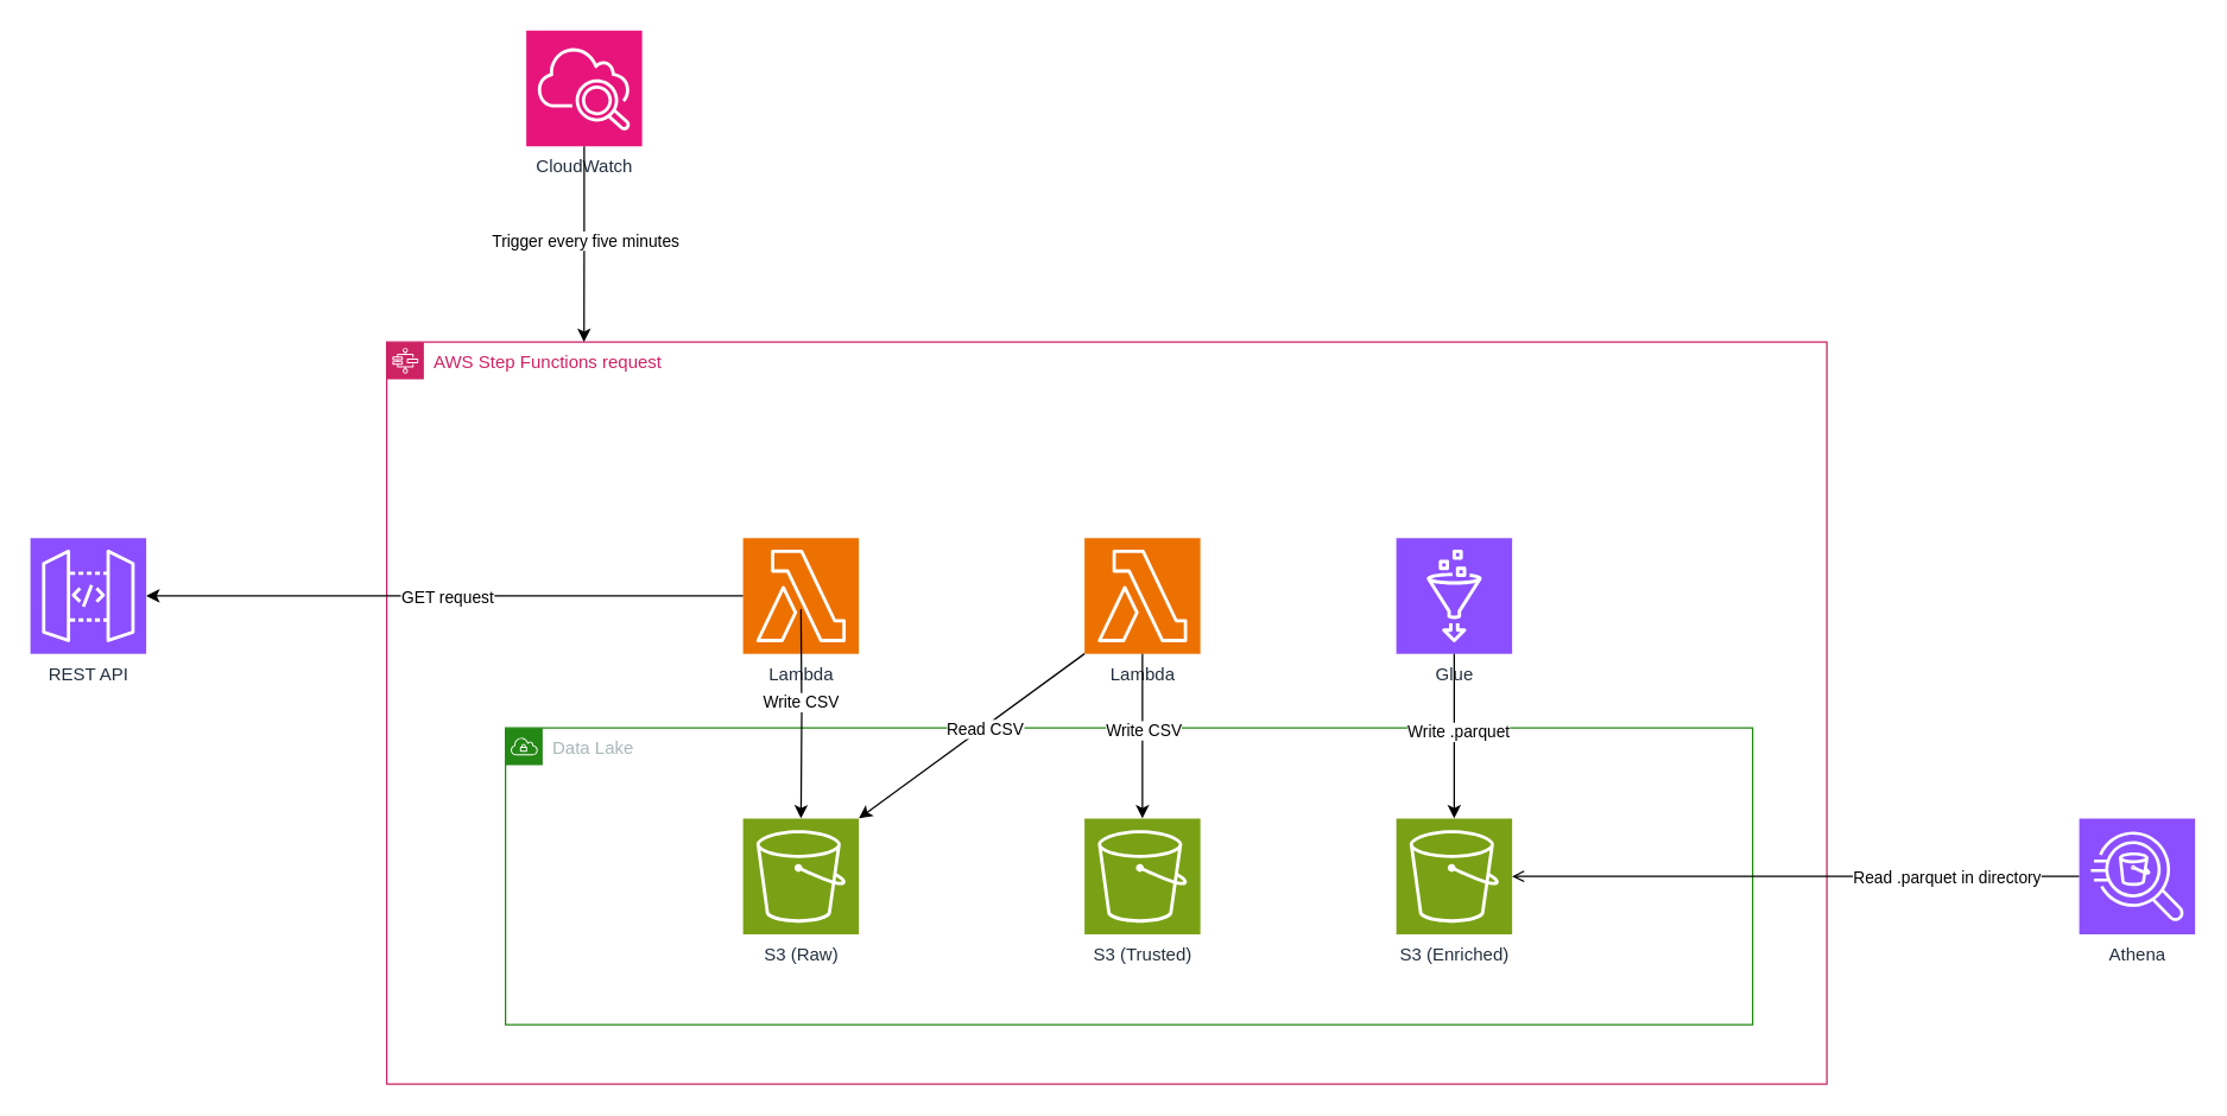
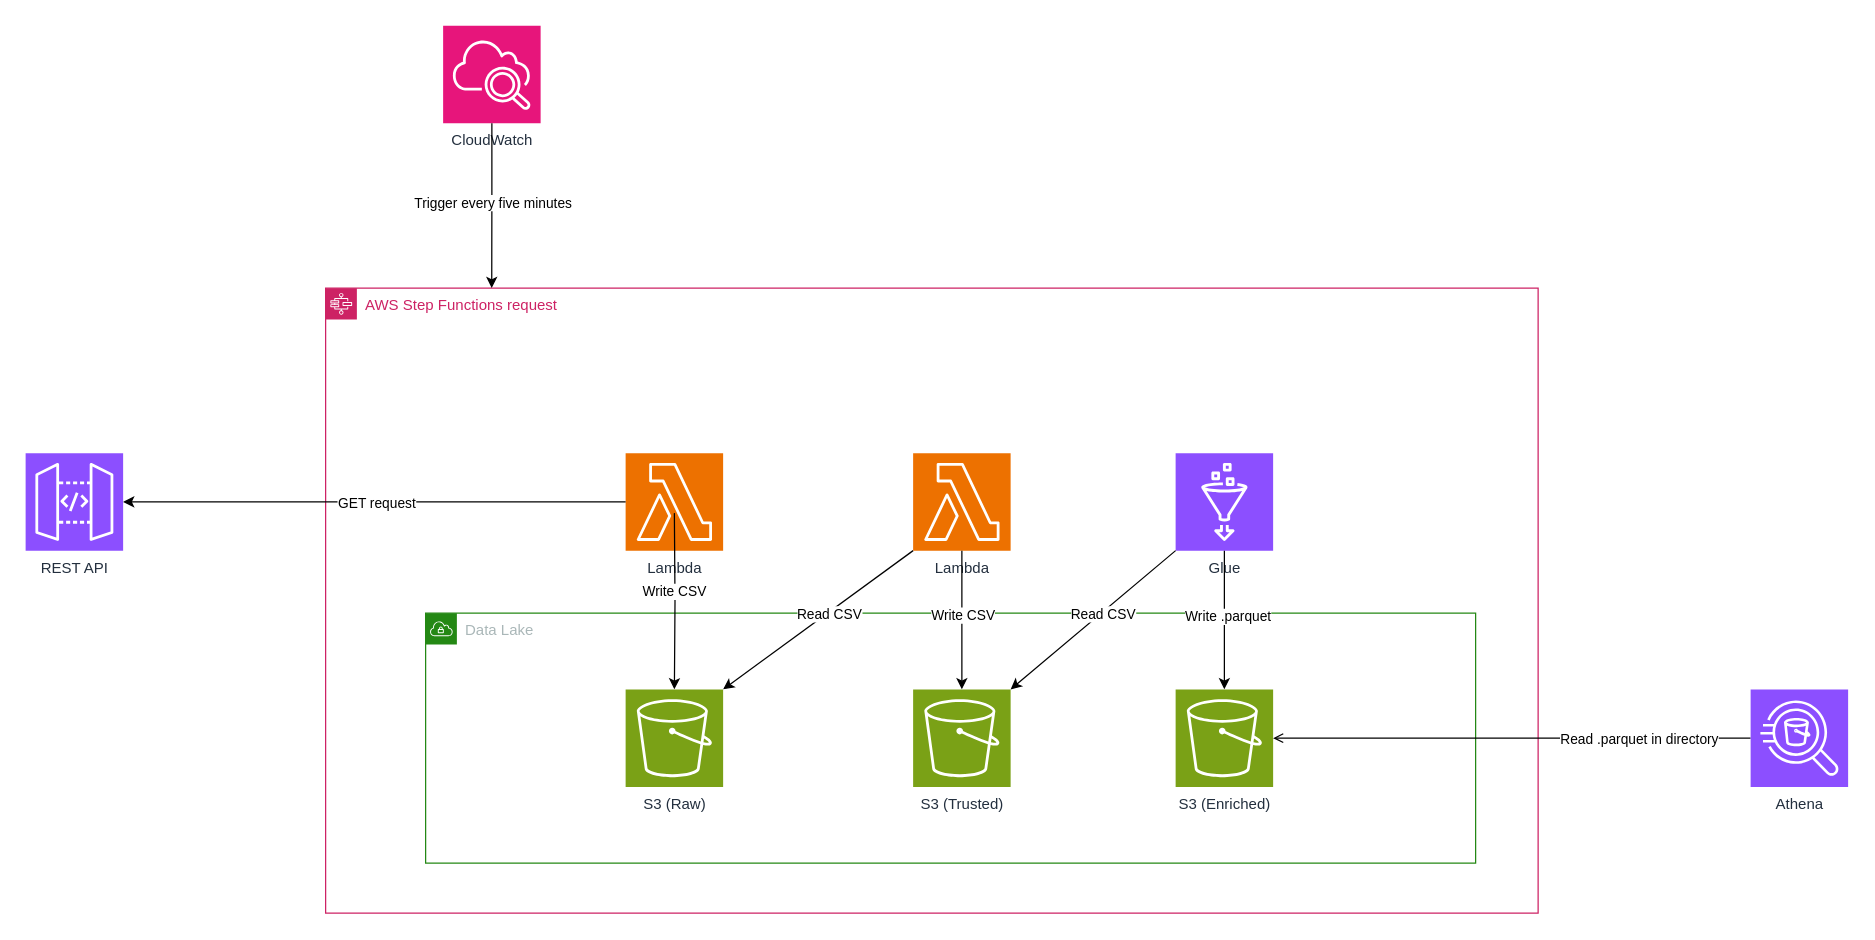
+ <mxCell id="25" value="" style="endArrow=classic;html=1;rounded=0;exitX=0;exitY=1;exitDx=0;exitDy=0;exitPerimeter=0;entryX=1;entryY=0;entryDx=0;entryDy=0;entryPerimeter=0;" edge="1" parent="1" source="5" target="14"><mxGeometry width="50" height="50" relative="1" as="geometry"><mxPoint x="740" y="420" as="sourcePoint" /><mxPoint x="588" y="561" as="targetPoint" /></mxGeometry></mxCell>
+ <mxCell id="26" value="Read CSV" style="edgeLabel;html=1;align=center;verticalAlign=middle;resizable=0;points=[];" vertex="1" connectable="0" parent="25"><mxGeometry x="-0.112" y="1" relative="1" as="geometry"><mxPoint as="offset" /></mxGeometry></mxCell>
